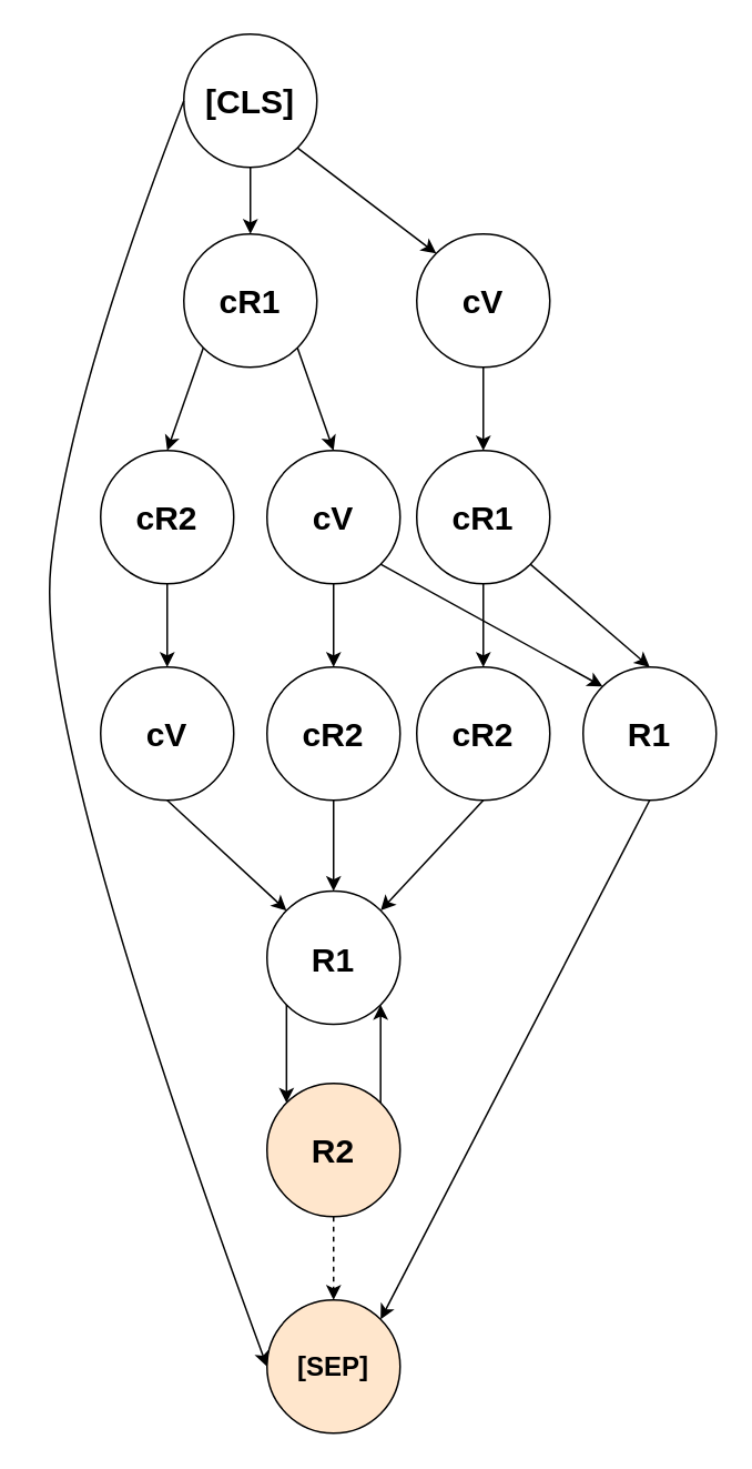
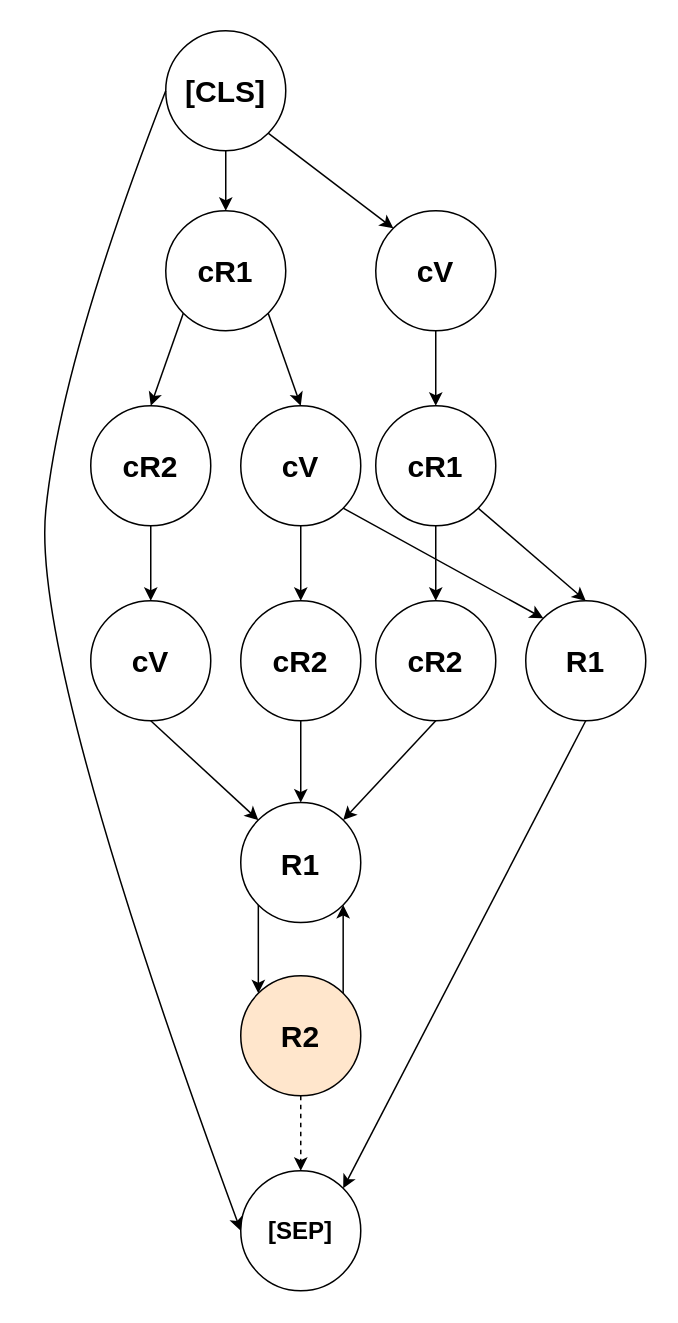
- <mxCell id="29" value="&lt;b&gt;[SEP]&lt;/b&gt;" style="ellipse;whiteSpace=wrap;html=1;aspect=fixed;fontSize=16;fillColor=#ffe6cc;" parent="1" vertex="1"><mxGeometry x="160" y="780" width="80" height="80" as="geometry" /></mxCell>
+ <mxCell id="29" value="&lt;b&gt;[SEP]&lt;/b&gt;" style="ellipse;whiteSpace=wrap;html=1;aspect=fixed;fontSize=16;" parent="1" vertex="1"><mxGeometry x="160" y="780" width="80" height="80" as="geometry" /></mxCell>
